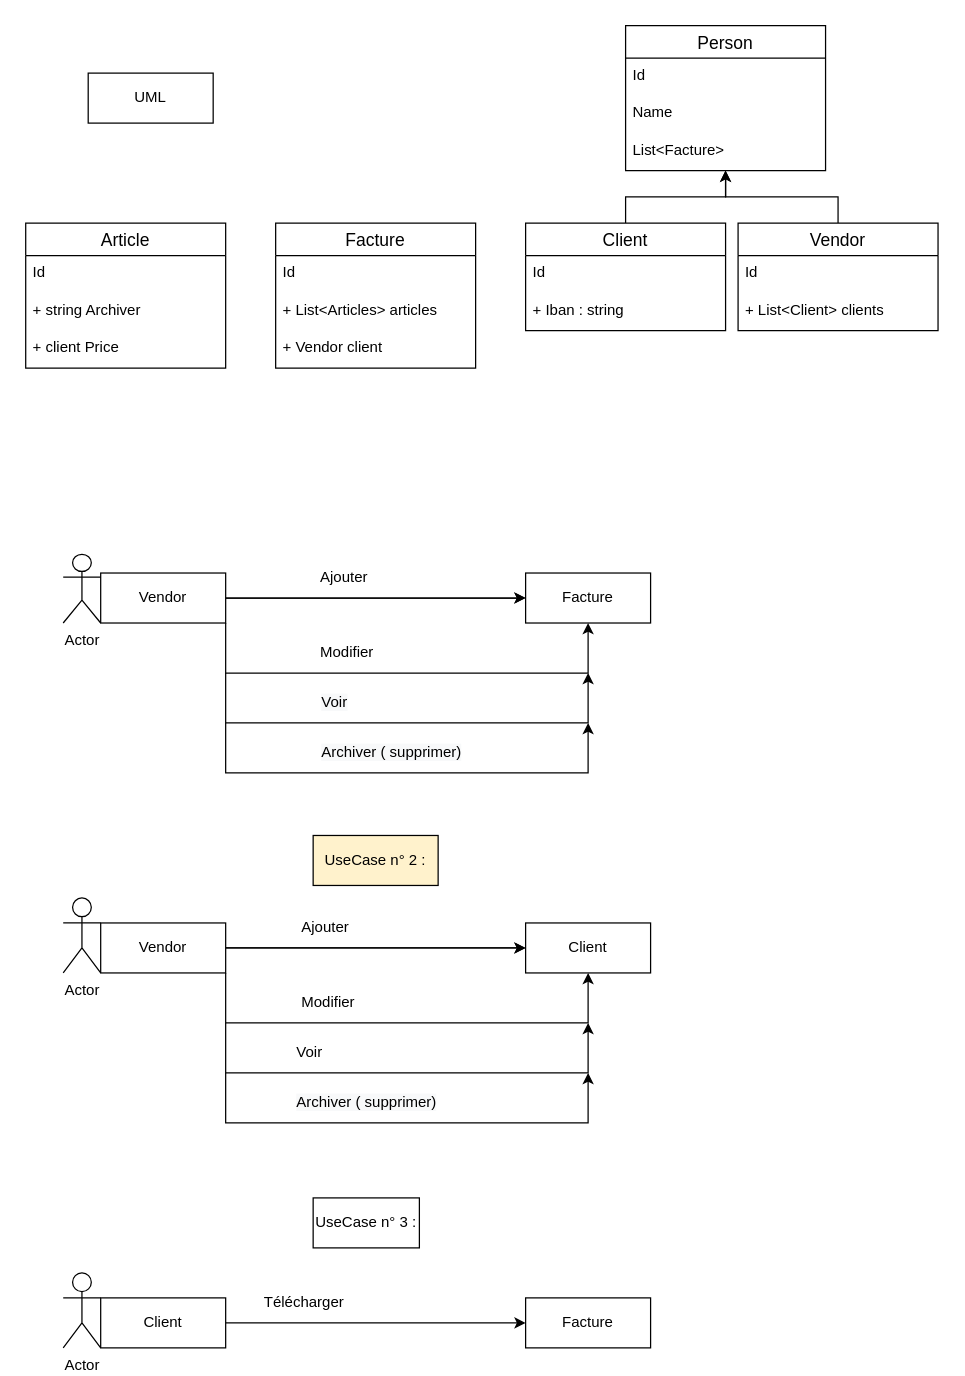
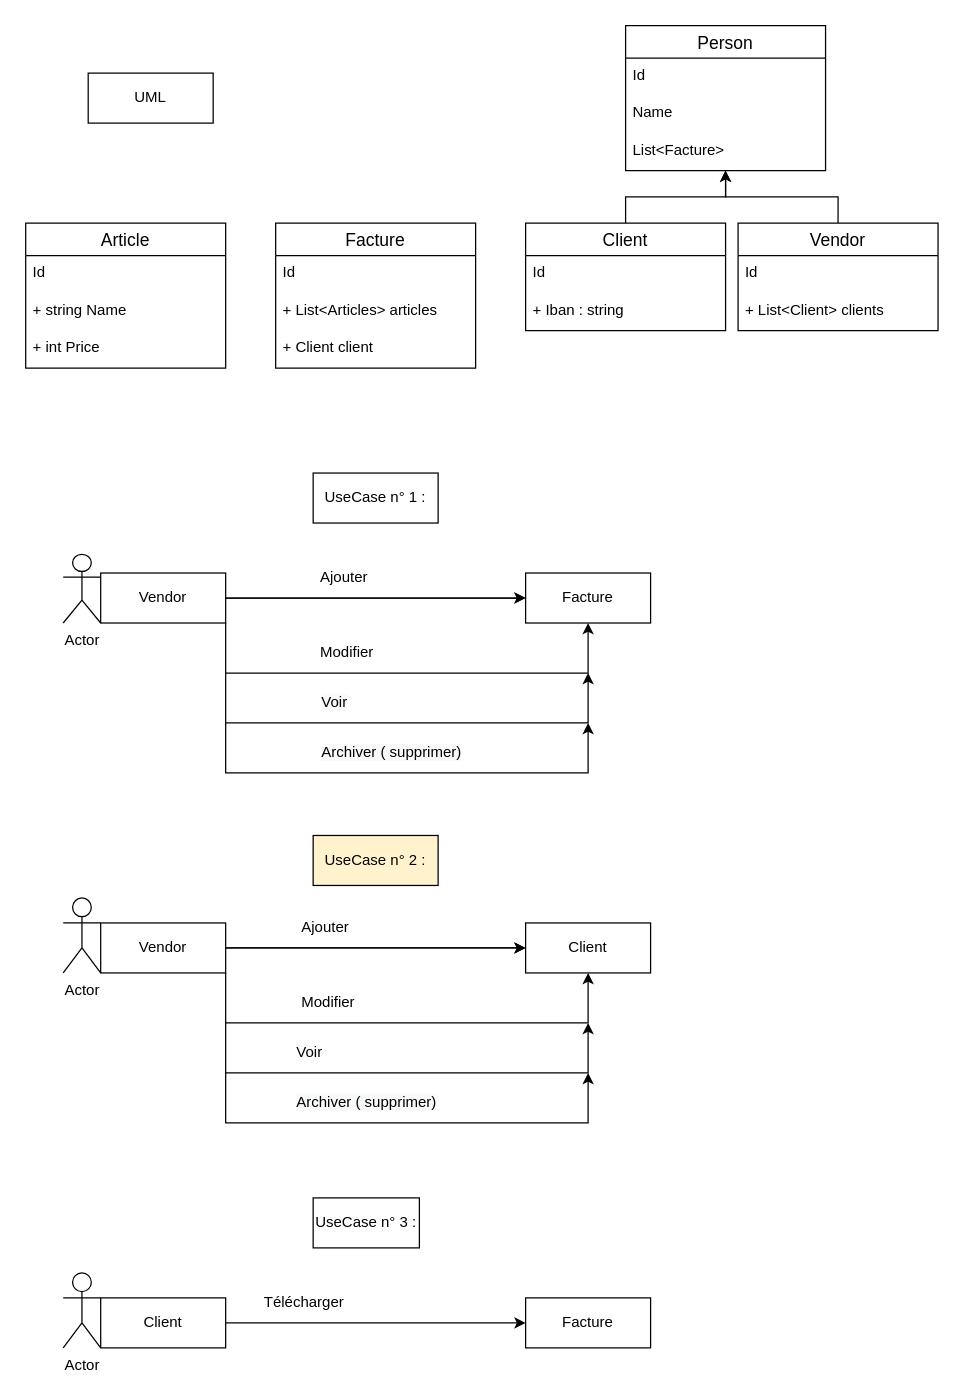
- <mxCell id="24" value="+ string Archiver" style="text;strokeColor=none;fillColor=none;spacingLeft=4;spacingRight=4;overflow=hidden;rotatable=0;points=[[0,0.5],[1,0.5]];portConstraint=eastwest;fontSize=12;" parent="22" vertex="1"><mxGeometry y="56" width="160" height="30" as="geometry" /></mxCell>
+ <mxCell id="24" value="+ string Name" style="text;strokeColor=none;fillColor=none;spacingLeft=4;spacingRight=4;overflow=hidden;rotatable=0;points=[[0,0.5],[1,0.5]];portConstraint=eastwest;fontSize=12;" parent="22" vertex="1"><mxGeometry y="56" width="160" height="30" as="geometry" /></mxCell>
- <mxCell id="25" value="+ client Price" style="text;strokeColor=none;fillColor=none;spacingLeft=4;spacingRight=4;overflow=hidden;rotatable=0;points=[[0,0.5],[1,0.5]];portConstraint=eastwest;fontSize=12;" parent="22" vertex="1"><mxGeometry y="86" width="160" height="30" as="geometry" /></mxCell>
+ <mxCell id="25" value="+ int Price" style="text;strokeColor=none;fillColor=none;spacingLeft=4;spacingRight=4;overflow=hidden;rotatable=0;points=[[0,0.5],[1,0.5]];portConstraint=eastwest;fontSize=12;" parent="22" vertex="1"><mxGeometry y="86" width="160" height="30" as="geometry" /></mxCell>
- <mxCell id="21" value="+ Vendor client" style="text;strokeColor=none;fillColor=none;spacingLeft=4;spacingRight=4;overflow=hidden;rotatable=0;points=[[0,0.5],[1,0.5]];portConstraint=eastwest;fontSize=12;" parent="18" vertex="1"><mxGeometry y="86" width="160" height="30" as="geometry" /></mxCell>
+ <mxCell id="21" value="+ Client client" style="text;strokeColor=none;fillColor=none;spacingLeft=4;spacingRight=4;overflow=hidden;rotatable=0;points=[[0,0.5],[1,0.5]];portConstraint=eastwest;fontSize=12;" parent="18" vertex="1"><mxGeometry y="86" width="160" height="30" as="geometry" /></mxCell>
+ <mxCell id="5" value="UseCase n° 1 :" style="whiteSpace=wrap;html=1;align=center;" parent="1" vertex="1"><mxGeometry x="250" y="378" width="100" height="40" as="geometry" /></mxCell>
